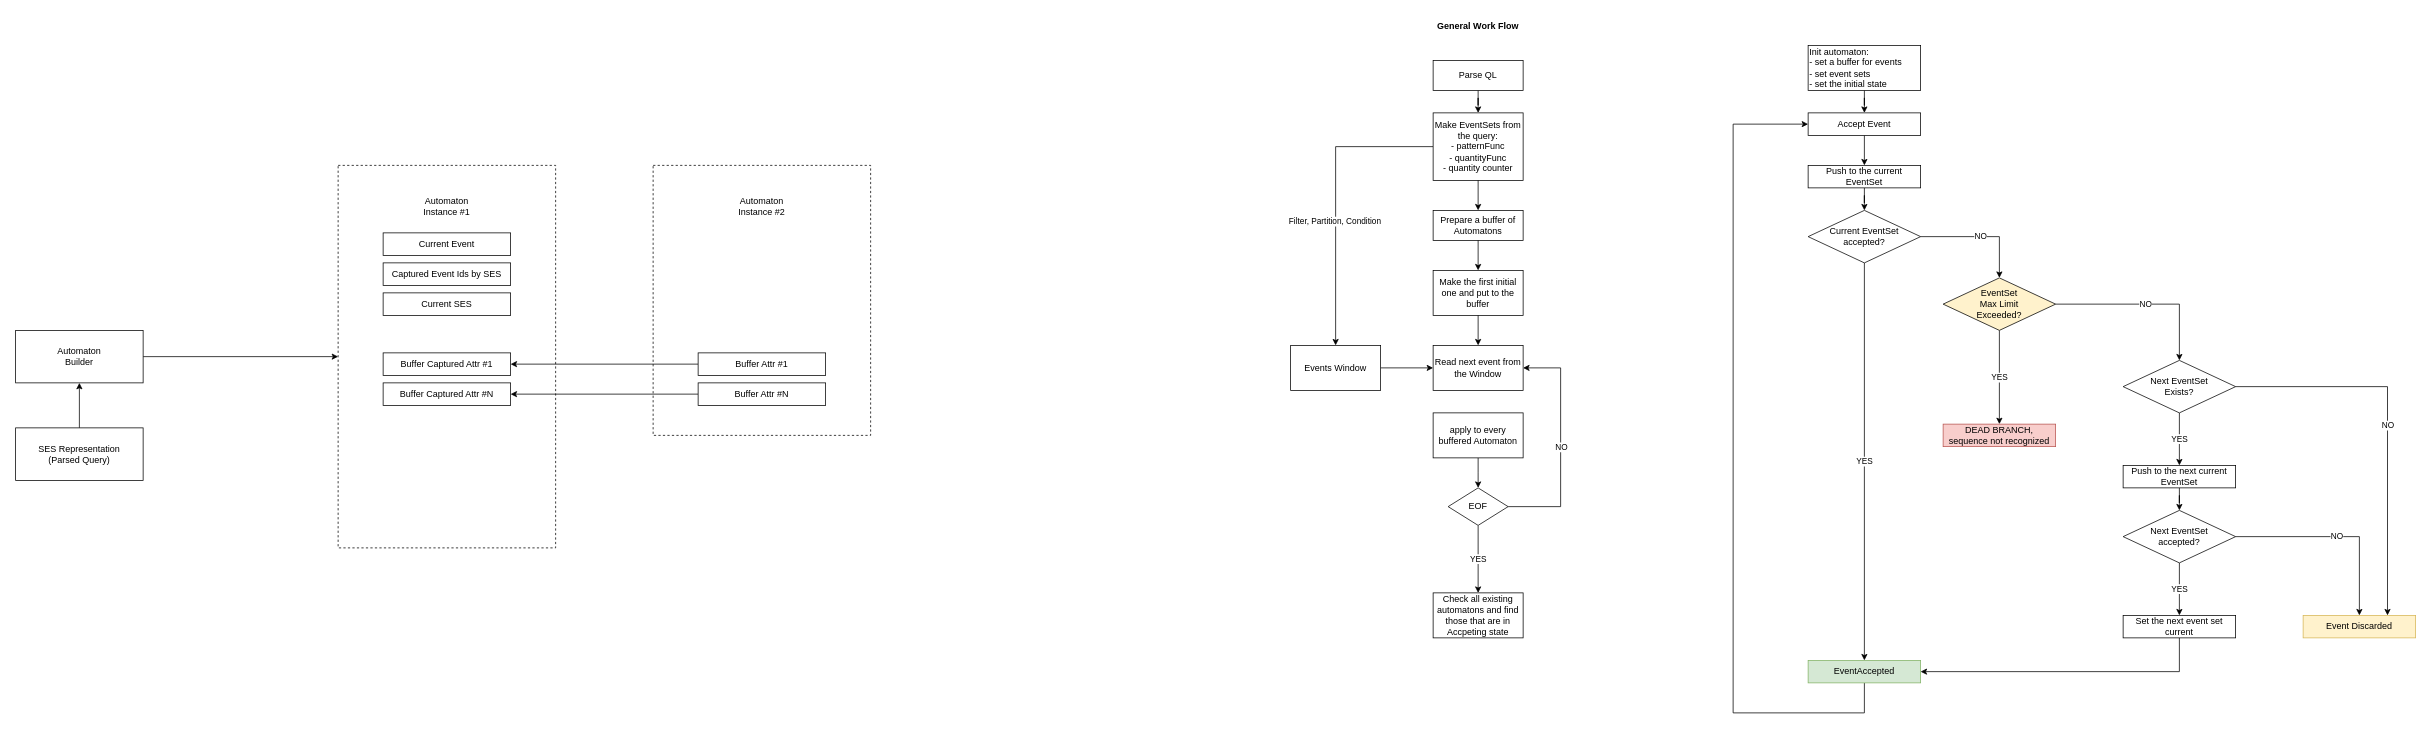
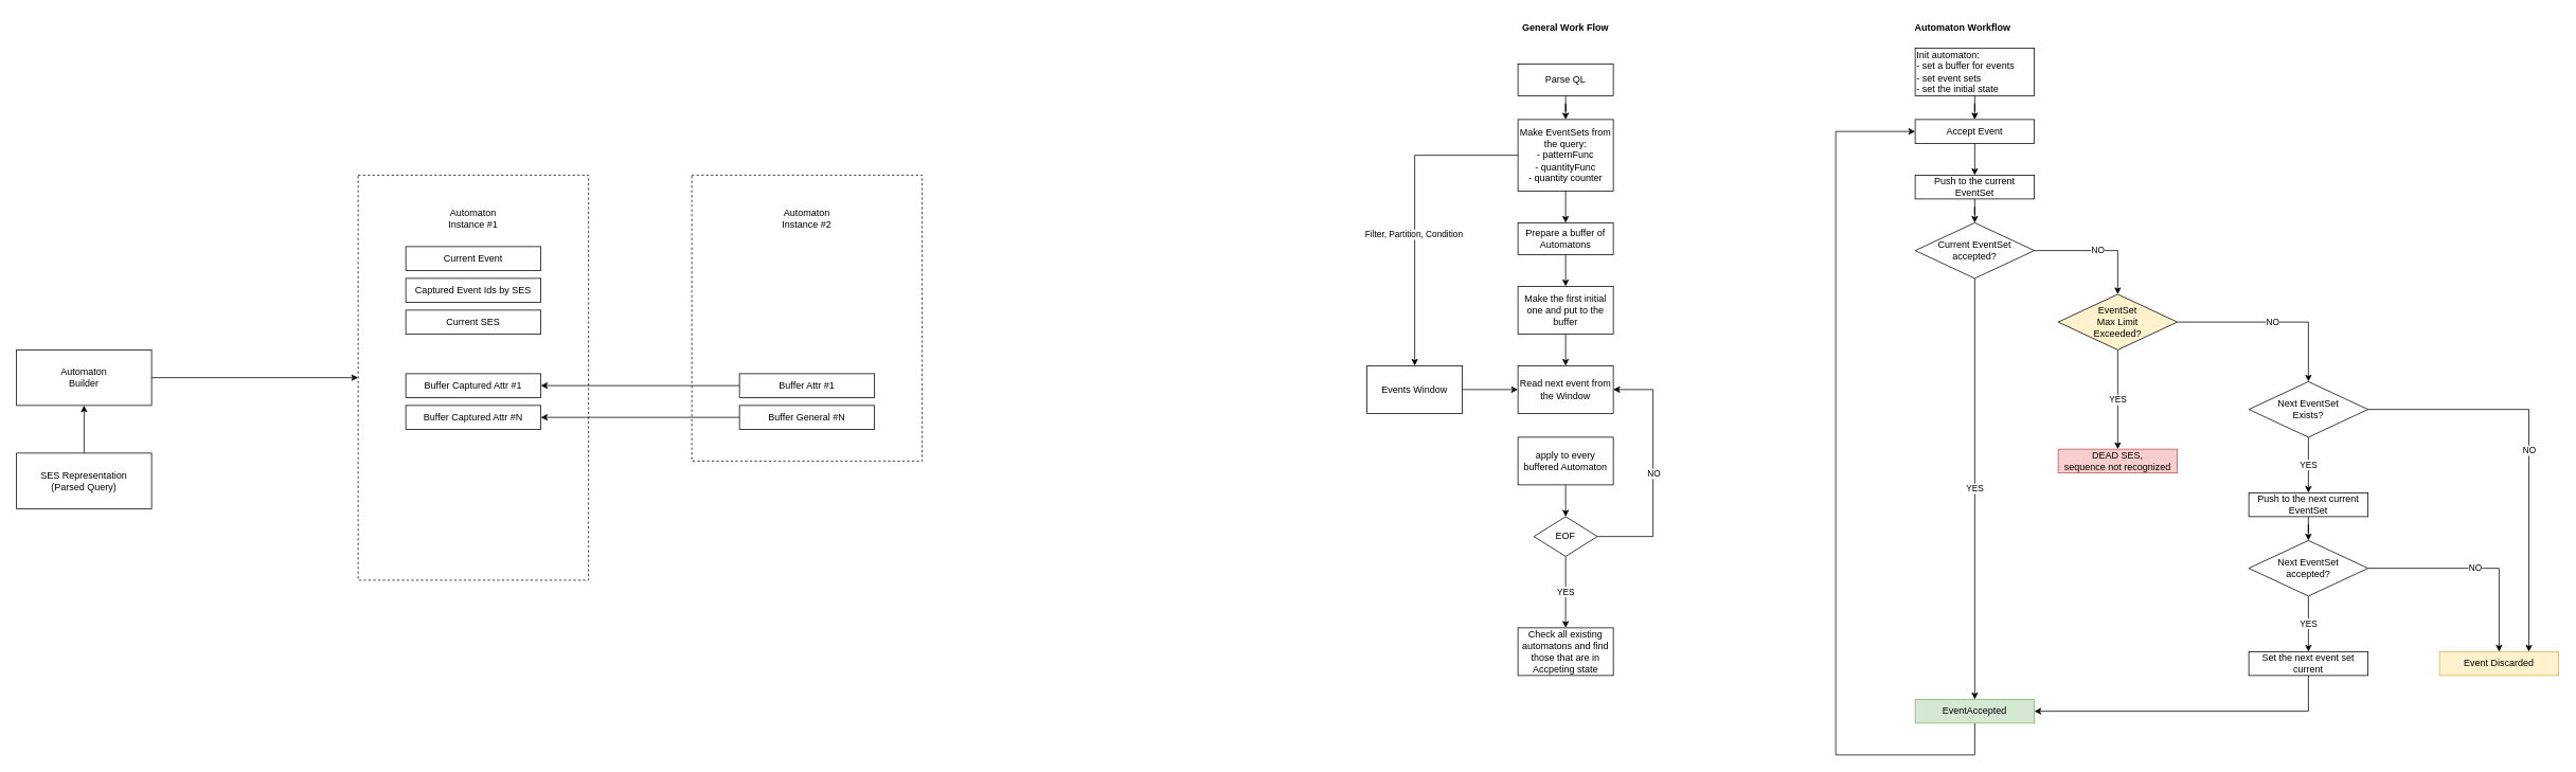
+ <mxCell id="40" value="Automaton Workflow" style="text;html=1;strokeColor=none;fillColor=none;align=center;verticalAlign=middle;whiteSpace=wrap;rounded=0;glass=0;fontStyle=1" vertex="1" parent="1"><mxGeometry x="2400" y="20" width="140" height="30" as="geometry" /></mxCell>
- <mxCell id="12" value="Buffer Attr #N" style="rounded=0;whiteSpace=wrap;html=1;" parent="1" vertex="1"><mxGeometry x="930" y="510" width="170" height="30" as="geometry" /></mxCell>
+ <mxCell id="12" value="Buffer General #N" style="rounded=0;whiteSpace=wrap;html=1;" parent="1" vertex="1"><mxGeometry x="930" y="510" width="170" height="30" as="geometry" /></mxCell>
- <mxCell id="66" value="DEAD BRANCH,&lt;br&gt;sequence not recognized" style="rounded=0;whiteSpace=wrap;html=1;glass=0;fillColor=#f8cecc;strokeColor=#b85450;" vertex="1" parent="1"><mxGeometry x="2590" y="565" width="150" height="30" as="geometry" /></mxCell>
+ <mxCell id="66" value="DEAD SES,&lt;br&gt;sequence not recognized" style="rounded=0;whiteSpace=wrap;html=1;glass=0;fillColor=#f8cecc;strokeColor=#b85450;" vertex="1" parent="1"><mxGeometry x="2590" y="565" width="150" height="30" as="geometry" /></mxCell>
